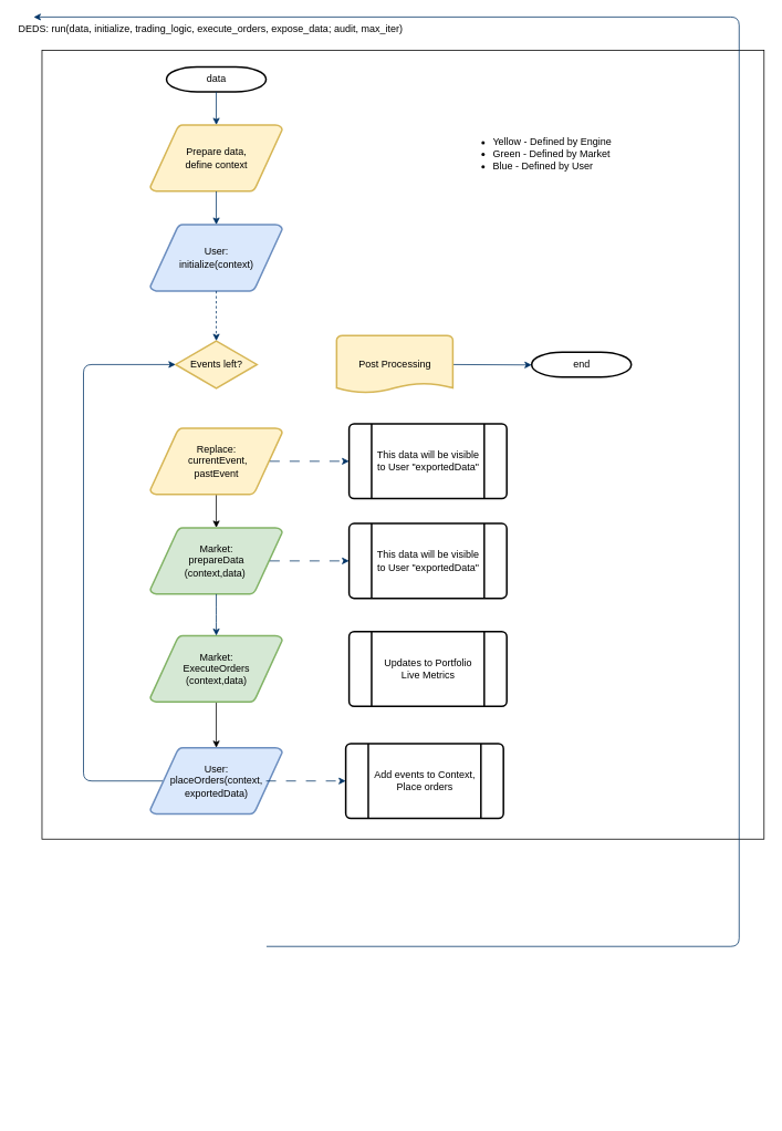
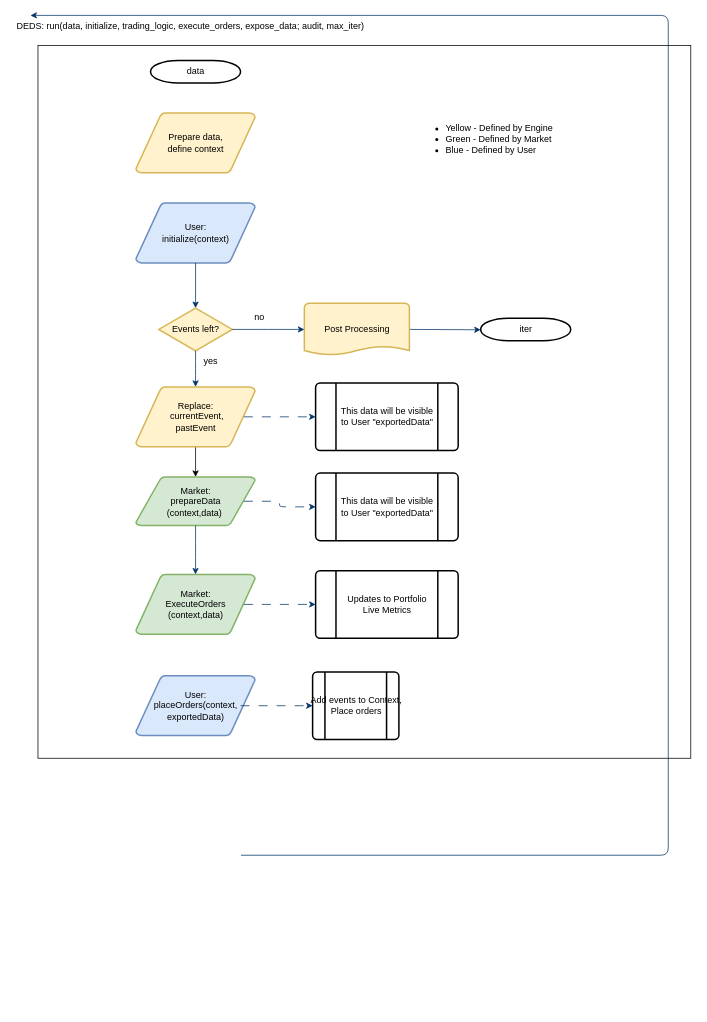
- <mxCell id="8" style="fontStyle=1;strokeColor=#003366;strokeWidth=1;html=1;" parent="1" source="3" target="4" edge="1"><mxGeometry relative="1" as="geometry" /></mxCell>
- <mxCell id="9" style="fontStyle=1;strokeColor=#003366;strokeWidth=1;html=1;" parent="1" source="4" target="6" edge="1"><mxGeometry relative="1" as="geometry" /></mxCell>
- <mxCell id="10" style="entryX=0.5;entryY=0;entryPerimeter=0;fontStyle=1;strokeColor=#003366;strokeWidth=1;html=1;dashed=1;" parent="1" source="6" target="7" edge="1"><mxGeometry relative="1" as="geometry" /></mxCell>
+ <mxCell id="10" style="entryX=0.5;entryY=0;entryPerimeter=0;fontStyle=1;strokeColor=#003366;strokeWidth=1;html=1;" parent="1" source="6" target="7" edge="1"><mxGeometry relative="1" as="geometry" /></mxCell>
+ <mxCell id="24" value="no" style="text;fontStyle=0;html=1;strokeColor=none;gradientColor=none;fillColor=none;strokeWidth=2;align=center;" vertex="1" parent="1"><mxGeometry x="325" y="408" width="40" height="26" as="geometry" /></mxCell>
+ <mxCell id="23" value="" style="edgeStyle=elbowEdgeStyle;elbow=horizontal;fontStyle=1;strokeColor=#003366;strokeWidth=1;html=1;exitX=1;exitY=0.5;exitDx=0;exitDy=0;exitPerimeter=0;" edge="1" parent="1" target="22" source="7"><mxGeometry width="100" height="100" as="geometry"><mxPoint x="360" y="480" as="sourcePoint" /><mxPoint x="25" y="-111.5" as="targetPoint" /></mxGeometry></mxCell>
- <mxCell id="19" value="end" style="shape=mxgraph.flowchart.terminator;strokeWidth=2;gradientColor=none;gradientDirection=north;fontStyle=0;html=1;" parent="1" vertex="1"><mxGeometry x="640" y="423.5" width="120" height="30" as="geometry" /></mxCell>
+ <mxCell id="19" value="iter" style="shape=mxgraph.flowchart.terminator;strokeWidth=2;gradientColor=none;gradientDirection=north;fontStyle=0;html=1;" parent="1" vertex="1"><mxGeometry x="640" y="423.5" width="120" height="30" as="geometry" /></mxCell>
+ <mxCell id="14" value="yes" style="text;fontStyle=0;html=1;strokeColor=none;gradientColor=none;fillColor=none;strokeWidth=2;align=center;" parent="1" vertex="1"><mxGeometry x="260" y="467" width="40" height="26" as="geometry" /></mxCell>
+ <mxCell id="11" value="" style="edgeStyle=elbowEdgeStyle;elbow=horizontal;fontColor=#001933;fontStyle=1;strokeColor=#003366;strokeWidth=1;html=1;" parent="1" source="7" target="29" edge="1"><mxGeometry width="100" height="100" as="geometry"><mxPoint y="120" as="sourcePoint" x="-60" /><mxPoint x="40" as="targetPoint" y="20" /></mxGeometry></mxCell>
- <mxCell id="5" value="Market:&lt;br&gt;prepareData&lt;br&gt;(context,data)&amp;nbsp;" style="shape=mxgraph.flowchart.data;strokeWidth=2;gradientDirection=north;fontStyle=0;html=1;fillColor=#d5e8d4;strokeColor=#82b366;" parent="1" vertex="1"><mxGeometry x="180.5" y="635" width="159" height="80" as="geometry" /></mxCell>
+ <mxCell id="5" value="Market:&lt;br&gt;prepareData&lt;br&gt;(context,data)&amp;nbsp;" style="shape=mxgraph.flowchart.data;strokeWidth=2;gradientDirection=north;fontStyle=0;html=1;fillColor=#d5e8d4;strokeColor=#82b366;" parent="1" vertex="1"><mxGeometry x="180.5" y="635" width="159" height="65" as="geometry" /></mxCell>
- <mxCell id="18" value="" style="edgeStyle=elbowEdgeStyle;elbow=horizontal;entryX=0;entryY=0.5;entryPerimeter=0;fontStyle=1;strokeColor=#003366;strokeWidth=1;html=1;exitX=0.095;exitY=0.5;exitDx=0;exitDy=0;exitPerimeter=0;entryDx=0;entryDy=0;" parent="1" source="27" target="7" edge="1"><mxGeometry width="100" height="100" as="geometry"><mxPoint x="250" y="1012" as="sourcePoint" /><mxPoint x="211" y="467" as="targetPoint" /><Array as="points"><mxPoint x="100" y="898.5" /></Array></mxGeometry></mxCell>
+ <mxCell id="17" value="" style="edgeStyle=elbowEdgeStyle;elbow=horizontal;exitX=0.905;exitY=0.5;exitPerimeter=0;fontStyle=1;strokeColor=#003366;strokeWidth=1;html=1;dashed=1;dashPattern=12 12;" parent="1" source="13" target="16" edge="1"><mxGeometry width="100" height="100" as="geometry"><mxPoint y="225" as="sourcePoint" x="-60" /><mxPoint x="40" y="125" as="targetPoint" /></mxGeometry></mxCell>
- <mxCell id="12" value="" style="edgeStyle=orthogonalEdgeStyle;rounded=0;orthogonalLoop=1;jettySize=auto;html=1;" edge="1" parent="1" source="13" target="27"><mxGeometry relative="1" as="geometry" /></mxCell>
- <mxCell id="32" value="Add events to Context,&lt;br&gt;Place orders" style="shape=mxgraph.flowchart.predefined_process;strokeWidth=2;gradientColor=none;gradientDirection=north;fontStyle=0;html=1;" vertex="1" parent="1"><mxGeometry x="416" y="895" width="190" height="90" as="geometry" /></mxCell>
+ <mxCell id="32" value="Add events to Context,&lt;br&gt;Place orders" style="shape=mxgraph.flowchart.predefined_process;strokeWidth=2;gradientColor=none;gradientDirection=north;fontStyle=0;html=1;" vertex="1" parent="1"><mxGeometry x="416" y="895" width="115" height="90" as="geometry" /></mxCell>
